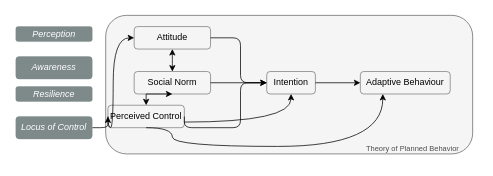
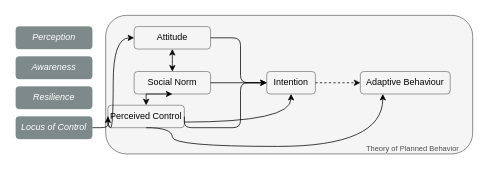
- <mxCell id="22" value="&lt;i&gt;Perception&lt;/i&gt;" style="text;html=1;align=center;verticalAlign=middle;whiteSpace=wrap;rounded=1;strokeColor=#7D8A89;strokeWidth=0.5;fillColor=#7D8A89;fontColor=#ffffff;" vertex="1" parent="1"><mxGeometry x="20" y="35" width="102" height="20" as="geometry" /></mxCell>
+ <mxCell id="22" value="&lt;i&gt;Perception&lt;/i&gt;" style="text;html=1;align=center;verticalAlign=middle;whiteSpace=wrap;rounded=1;strokeColor=#7D8A89;strokeWidth=0.5;fillColor=#7D8A89;fontColor=#ffffff;" vertex="1" parent="1"><mxGeometry x="20" y="35" width="102" height="30" as="geometry" /></mxCell>
- <mxCell id="14" style="edgeStyle=orthogonalEdgeStyle;rounded=0;orthogonalLoop=1;jettySize=auto;html=1;exitX=1;exitY=0.5;exitDx=0;exitDy=0;entryX=0;entryY=0.5;entryDx=0;entryDy=0;" edge="1" parent="1" source="15" target="16"><mxGeometry relative="1" as="geometry" /></mxCell>
+ <mxCell id="14" style="edgeStyle=orthogonalEdgeStyle;rounded=0;orthogonalLoop=1;jettySize=auto;html=1;exitX=1;exitY=0.5;exitDx=0;exitDy=0;entryX=0;entryY=0.5;entryDx=0;entryDy=0;dashed=1;" edge="1" parent="1" source="15" target="16"><mxGeometry relative="1" as="geometry" /></mxCell>
- <mxCell id="20" value="&lt;i&gt;Resilience&lt;/i&gt;" style="text;html=1;align=center;verticalAlign=middle;whiteSpace=wrap;rounded=1;strokeColor=#7D8A89;strokeWidth=0.5;fillColor=#7D8A89;fontColor=#ffffff;" vertex="1" parent="1"><mxGeometry x="20" y="115" width="102" height="20" as="geometry" /></mxCell>
+ <mxCell id="20" value="&lt;i&gt;Resilience&lt;/i&gt;" style="text;html=1;align=center;verticalAlign=middle;whiteSpace=wrap;rounded=1;strokeColor=#7D8A89;strokeWidth=0.5;fillColor=#7D8A89;fontColor=#ffffff;" vertex="1" parent="1"><mxGeometry x="20" y="115" width="102" height="30" as="geometry" /></mxCell>
